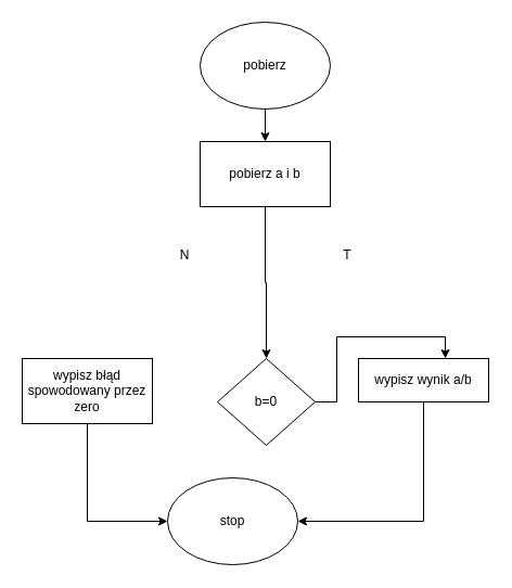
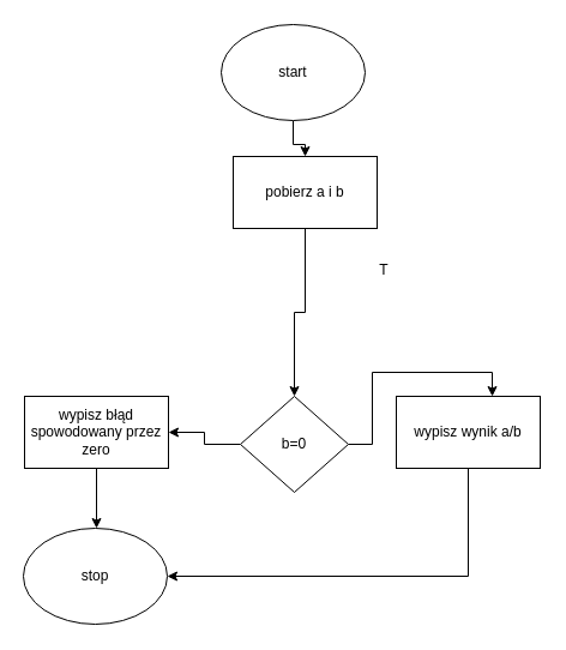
- <mxCell id="4" value="pobierz" style="text;html=1;strokeColor=none;fillColor=none;align=center;verticalAlign=middle;whiteSpace=wrap;rounded=0;" vertex="1" parent="1"><mxGeometry x="214" y="45" width="60" height="30" as="geometry" /></mxCell>
+ <mxCell id="4" value="start" style="text;html=1;strokeColor=none;fillColor=none;align=center;verticalAlign=middle;whiteSpace=wrap;rounded=0;" vertex="1" parent="1"><mxGeometry x="214" y="45" width="60" height="30" as="geometry" /></mxCell>
- <mxCell id="6" value="pobierz a i b" style="rounded=0;whiteSpace=wrap;html=1;" vertex="1" parent="1"><mxGeometry x="184" y="130" width="120" height="60" as="geometry" /></mxCell>
+ <mxCell id="6" value="pobierz a i b" style="rounded=0;whiteSpace=wrap;html=1;" vertex="1" parent="1"><mxGeometry x="194" y="130" width="120" height="60" as="geometry" /></mxCell>
- <mxCell id="15" value="N" style="text;html=1;strokeColor=none;fillColor=none;align=center;verticalAlign=middle;whiteSpace=wrap;rounded=0;" vertex="1" parent="1"><mxGeometry x="140" y="220" width="60" height="30" as="geometry" /></mxCell>
- <mxCell id="16" value="T" style="text;html=1;strokeColor=none;fillColor=none;align=center;verticalAlign=middle;whiteSpace=wrap;rounded=0;" vertex="1" parent="1"><mxGeometry x="290" y="220" width="60" height="30" as="geometry" /></mxCell>
+ <mxCell id="16" value="T" style="text;html=1;strokeColor=none;fillColor=none;align=center;verticalAlign=middle;whiteSpace=wrap;rounded=0;" vertex="1" parent="1"><mxGeometry x="290" y="210" width="60" height="30" as="geometry" /></mxCell>
- <mxCell id="14" value="wypisz wynik a/b" style="rounded=0;whiteSpace=wrap;html=1;" vertex="1" parent="1"><mxGeometry x="330" y="330" width="120" height="40" as="geometry" /></mxCell>
+ <mxCell id="14" value="wypisz wynik a/b" style="rounded=0;whiteSpace=wrap;html=1;" vertex="1" parent="1"><mxGeometry x="330" y="330" width="120" height="60" as="geometry" /></mxCell>
+ <mxCell id="7" style="edgeStyle=orthogonalEdgeStyle;rounded=0;orthogonalLoop=1;jettySize=auto;html=1;" edge="1" parent="1" source="9" target="11"><mxGeometry relative="1" as="geometry"><mxPoint x="60" y="320" as="targetPoint" /></mxGeometry></mxCell>
- <mxCell id="12" value="stop" style="ellipse;whiteSpace=wrap;html=1;" vertex="1" parent="1"><mxGeometry x="154" y="440" width="120" height="80" as="geometry" /></mxCell>
+ <mxCell id="12" value="stop" style="ellipse;whiteSpace=wrap;html=1;" vertex="1" parent="1"><mxGeometry x="19" y="440" width="120" height="80" as="geometry" /></mxCell>
